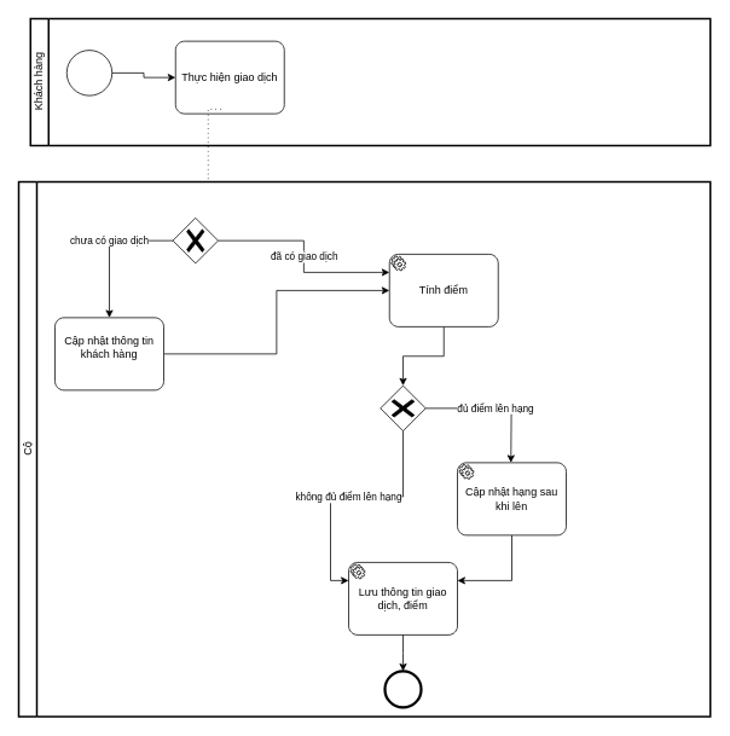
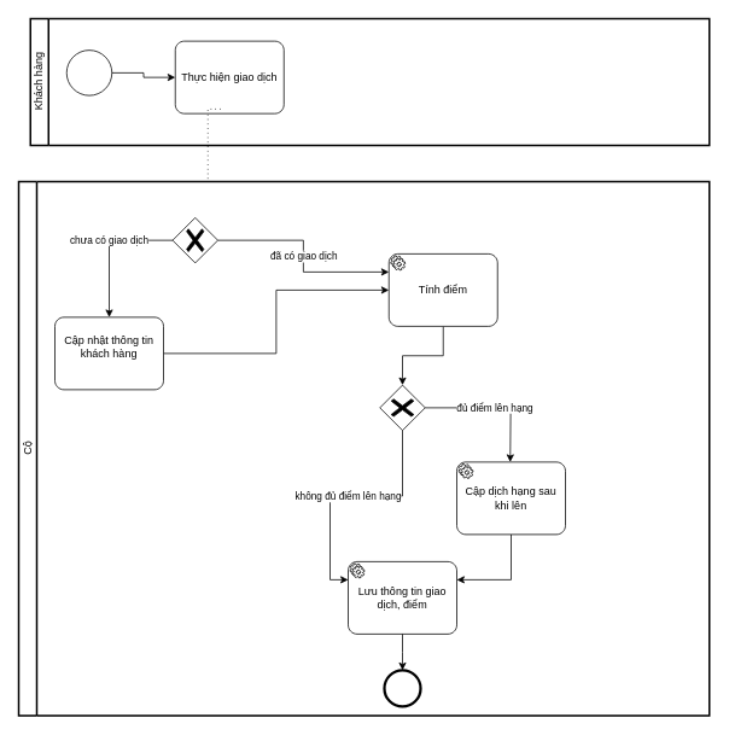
- <mxCell id="17" value="Cập nhật hạng sau khi lên" style="points=[[0.25,0,0],[0.5,0,0],[0.75,0,0],[1,0.25,0],[1,0.5,0],[1,0.75,0],[0.75,1,0],[0.5,1,0],[0.25,1,0],[0,0.75,0],[0,0.5,0],[0,0.25,0]];shape=mxgraph.bpmn.task;whiteSpace=wrap;rectStyle=rounded;size=10;taskMarker=service;rounded=0;" vertex="1" parent="7"><mxGeometry x="484" y="310" width="120" height="80" as="geometry" /></mxCell>
+ <mxCell id="17" value="Cập dịch hạng sau khi lên" style="points=[[0.25,0,0],[0.5,0,0],[0.75,0,0],[1,0.25,0],[1,0.5,0],[1,0.75,0],[0.75,1,0],[0.5,1,0],[0.25,1,0],[0,0.75,0],[0,0.5,0],[0,0.25,0]];shape=mxgraph.bpmn.task;whiteSpace=wrap;rectStyle=rounded;size=10;taskMarker=service;rounded=0;" vertex="1" parent="7"><mxGeometry x="484" y="310" width="120" height="80" as="geometry" /></mxCell>
